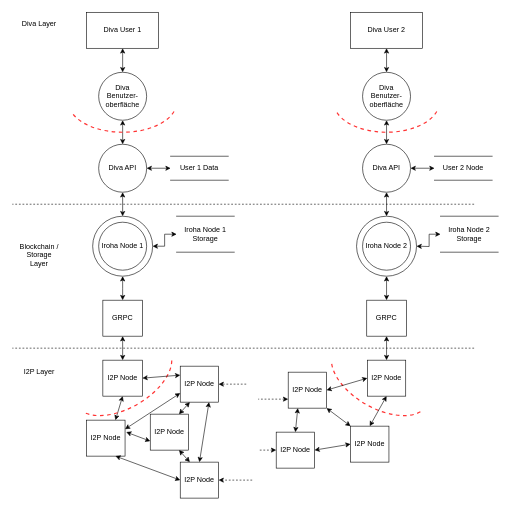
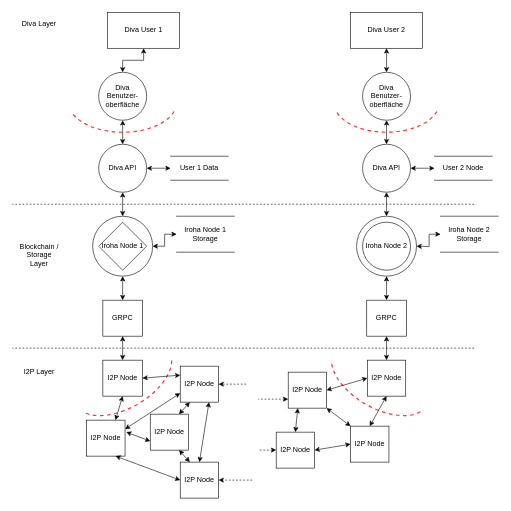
- <mxCell id="2" value="Diva User 1" style="rounded=0;whiteSpace=wrap;html=1;" parent="1" vertex="1"><mxGeometry x="144" y="20" width="120" height="60" as="geometry" /></mxCell>
+ <mxCell id="2" value="Diva User 1" style="rounded=0;whiteSpace=wrap;html=1;" parent="1" vertex="1"><mxGeometry x="179" y="20" width="120" height="60" as="geometry" /></mxCell>
- <mxCell id="51" value="Iroha Node 1" style="ellipse;whiteSpace=wrap;html=1;aspect=fixed;strokeWidth=1;" parent="49" vertex="1"><mxGeometry x="10" y="10" width="80" height="80" as="geometry" /></mxCell>
+ <mxCell id="51" value="Iroha Node 1" style="rhombus;whiteSpace=wrap;html=1;aspect=fixed;strokeWidth=1;" parent="49" vertex="1"><mxGeometry x="10" y="10" width="80" height="80" as="geometry" /></mxCell>
